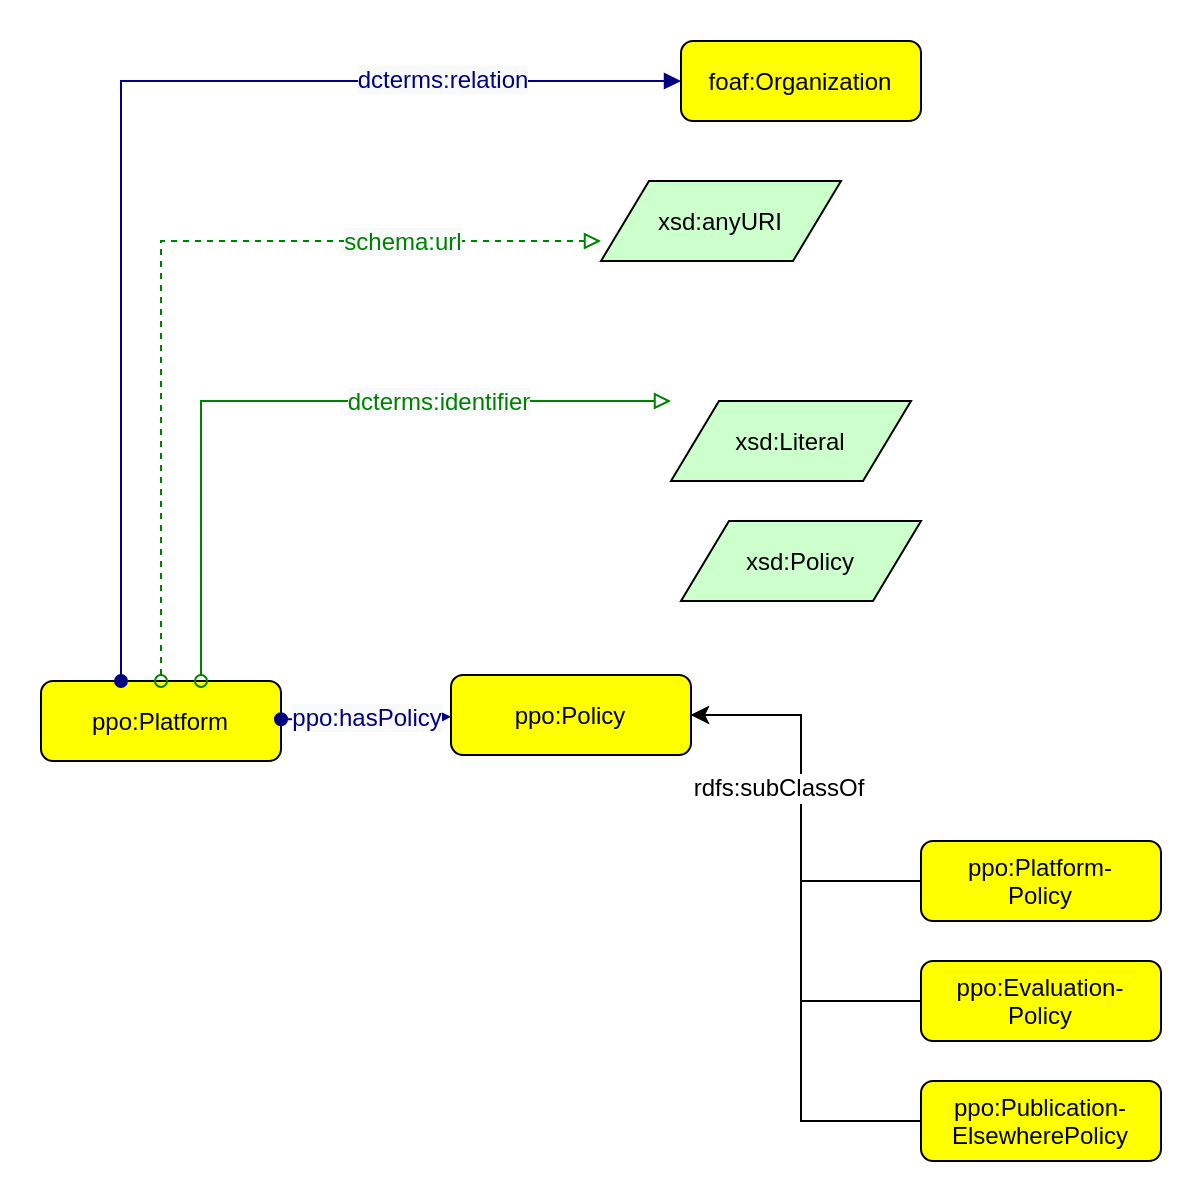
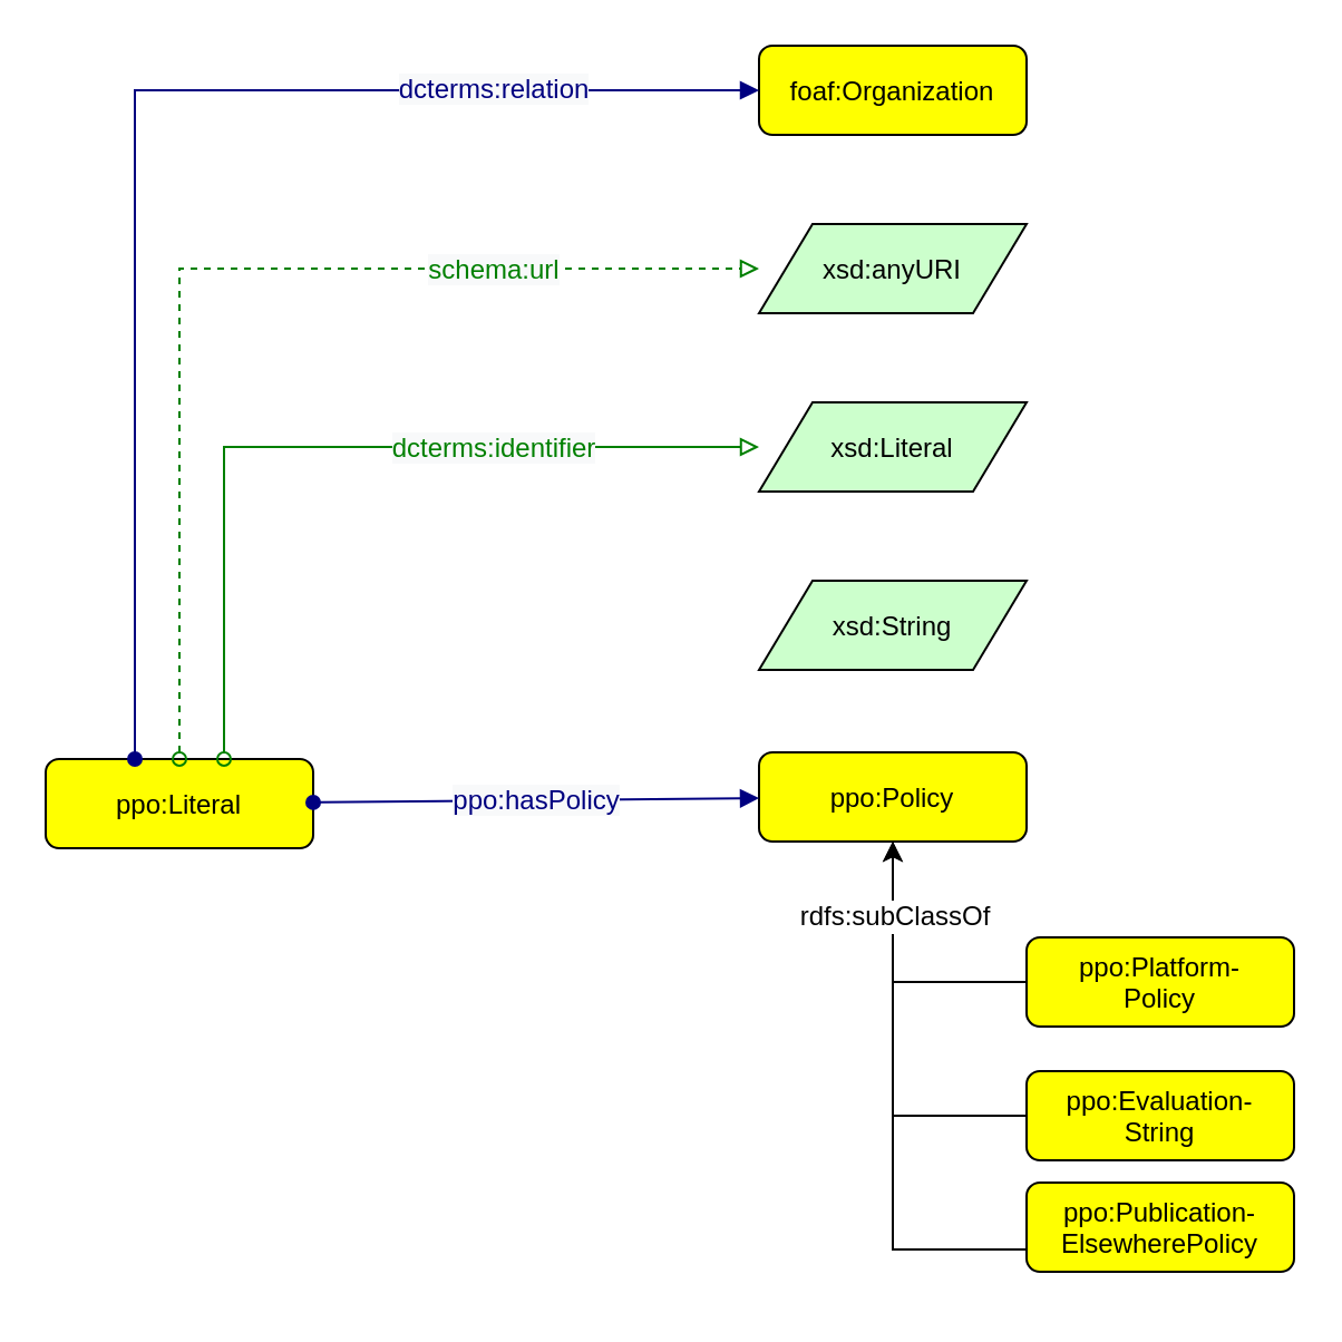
- <mxCell id="6" value="xsd:anyURI" style="graphMlID=n6;shape=parallelogram;fillColor=#ccffcc;strokeColor=#000000;strokeWidth=1.0" parent="1" vertex="1"><mxGeometry x="300" y="90" width="120" height="40" as="geometry" /></mxCell>
+ <mxCell id="6" value="xsd:anyURI" style="graphMlID=n6;shape=parallelogram;fillColor=#ccffcc;strokeColor=#000000;strokeWidth=1.0" parent="1" vertex="1"><mxGeometry x="340" y="100" width="120" height="40" as="geometry" /></mxCell>
- <mxCell id="3" value="xsd:Literal" style="graphMlID=n6;shape=parallelogram;fillColor=#ccffcc;strokeColor=#000000;strokeWidth=1.0" parent="1" vertex="1"><mxGeometry x="335" y="200" width="120" height="40" as="geometry" /></mxCell>
+ <mxCell id="3" value="xsd:Literal" style="graphMlID=n6;shape=parallelogram;fillColor=#ccffcc;strokeColor=#000000;strokeWidth=1.0" parent="1" vertex="1"><mxGeometry x="340" y="180" width="120" height="40" as="geometry" /></mxCell>
- <mxCell id="7" value="xsd:Policy" style="graphMlID=n6;shape=parallelogram;fillColor=#ccffcc;strokeColor=#000000;strokeWidth=1.0" parent="1" vertex="1"><mxGeometry x="340" y="260" width="120" height="40" as="geometry" /></mxCell>
+ <mxCell id="7" value="xsd:String" style="graphMlID=n6;shape=parallelogram;fillColor=#ccffcc;strokeColor=#000000;strokeWidth=1.0" parent="1" vertex="1"><mxGeometry x="340" y="260" width="120" height="40" as="geometry" /></mxCell>
- <mxCell id="15" value="ppo:Policy" style="graphMlID=n4;shape=rect;rounded=1;arcsize=30;fillColor=#ffff00;strokeColor=#000000;strokeWidth=1.0" parent="1" vertex="1"><mxGeometry x="225" y="337" width="120" height="40" as="geometry" /></mxCell>
+ <mxCell id="15" value="ppo:Policy" style="graphMlID=n4;shape=rect;rounded=1;arcsize=30;fillColor=#ffff00;strokeColor=#000000;strokeWidth=1.0" parent="1" vertex="1"><mxGeometry x="340" y="337" width="120" height="40" as="geometry" /></mxCell>
- <mxCell id="2" value="ppo:Platform" style="graphMlID=n4;shape=rect;rounded=1;arcsize=30;fillColor=#ffff00;strokeColor=#000000;strokeWidth=1.0" parent="1" vertex="1"><mxGeometry x="20" y="340" width="120" height="40" as="geometry" /></mxCell>
+ <mxCell id="2" value="ppo:Literal" style="graphMlID=n4;shape=rect;rounded=1;arcsize=30;fillColor=#ffff00;strokeColor=#000000;strokeWidth=1.0" parent="1" vertex="1"><mxGeometry x="20" y="340" width="120" height="40" as="geometry" /></mxCell>
- <mxCell id="13" value="ppo:Evaluation-&#10;Policy" style="graphMlID=n4;shape=rect;rounded=1;arcsize=30;fillColor=#ffff00;strokeColor=#000000;strokeWidth=1.0" parent="1" vertex="1"><mxGeometry x="460" y="480" width="120" height="40" as="geometry" /></mxCell>
+ <mxCell id="13" value="ppo:Evaluation-&#10;String" style="graphMlID=n4;shape=rect;rounded=1;arcsize=30;fillColor=#ffff00;strokeColor=#000000;strokeWidth=1.0" parent="1" vertex="1"><mxGeometry x="460" y="480" width="120" height="40" as="geometry" /></mxCell>
- <mxCell id="14" value="ppo:Publication-&#10;ElsewherePolicy" style="graphMlID=n4;shape=rect;rounded=1;arcsize=30;fillColor=#ffff00;strokeColor=#000000;strokeWidth=1.0" parent="1" vertex="1"><mxGeometry x="460" y="540" width="120" height="40" as="geometry" /></mxCell>
+ <mxCell id="14" value="ppo:Publication-&#10;ElsewherePolicy" style="graphMlID=n4;shape=rect;rounded=1;arcsize=30;fillColor=#ffff00;strokeColor=#000000;strokeWidth=1.0" parent="1" vertex="1"><mxGeometry x="460" y="530" width="120" height="40" as="geometry" /></mxCell>
